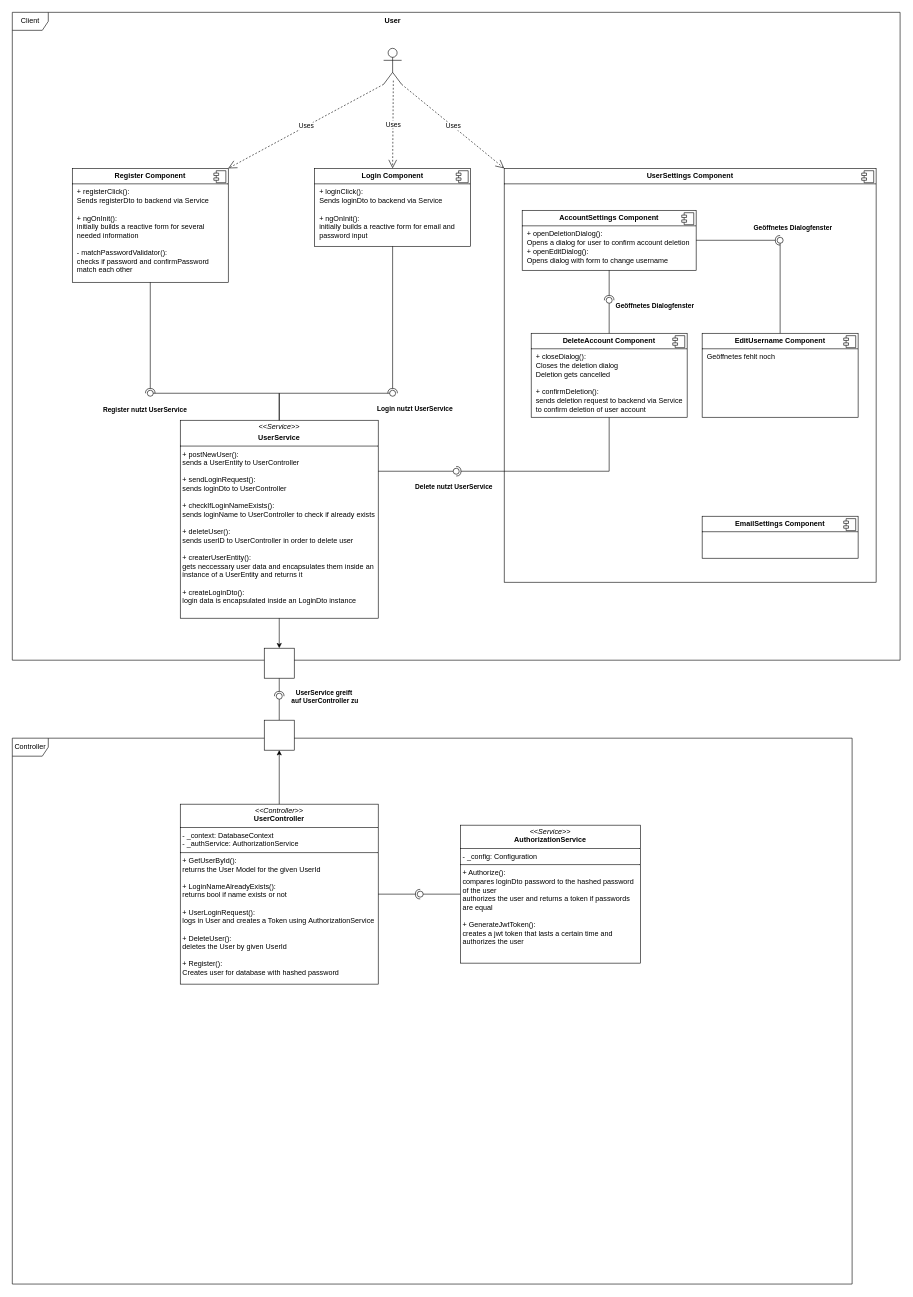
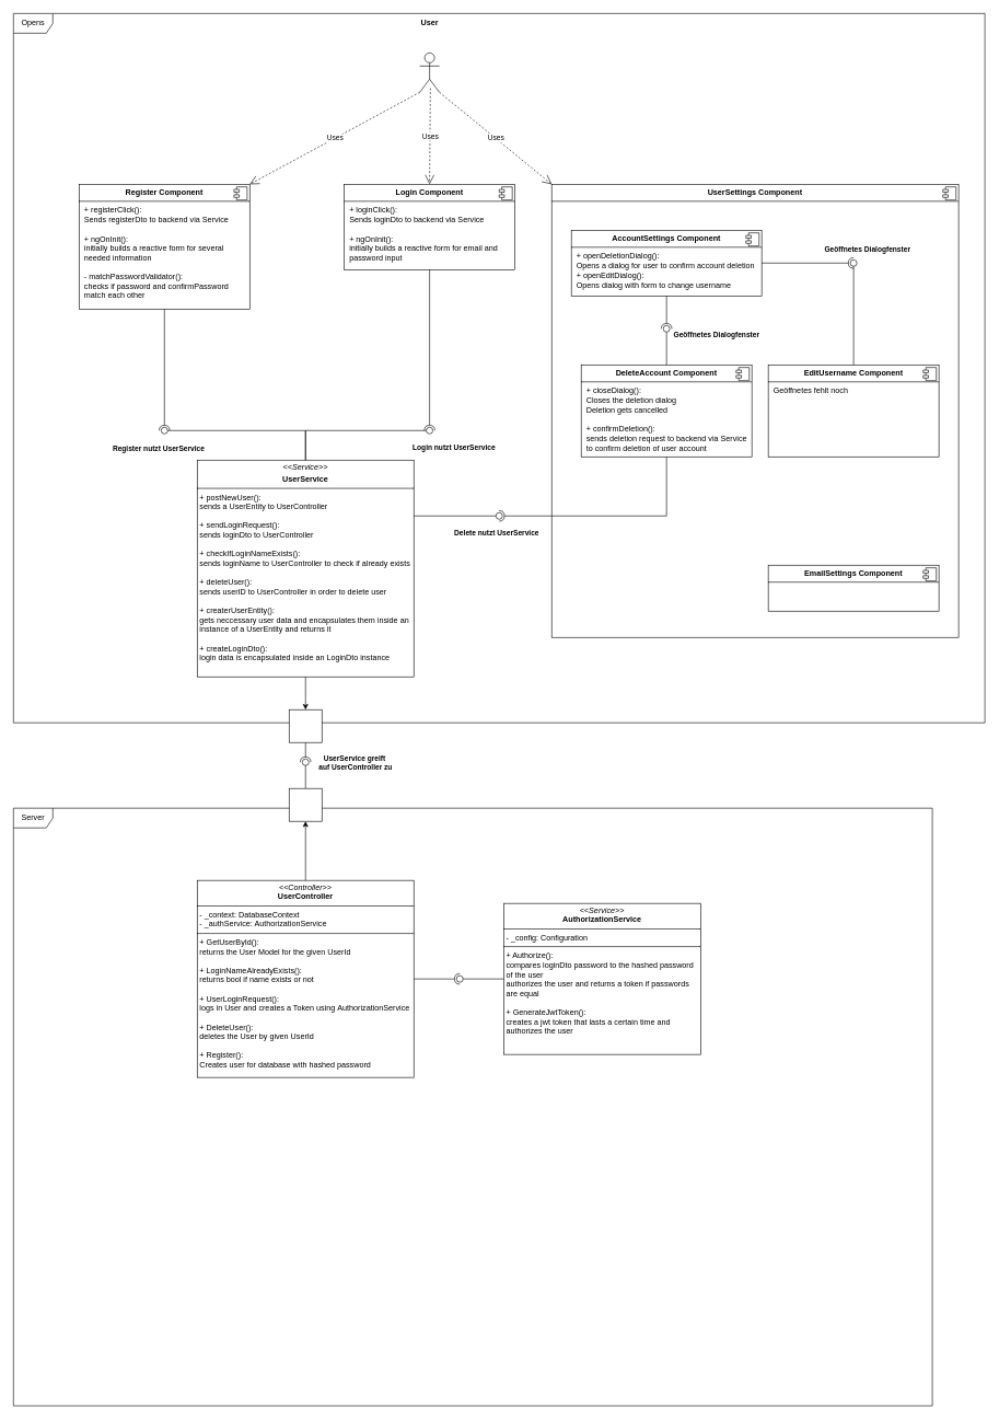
- <mxCell id="18" value="Client" style="shape=umlFrame;whiteSpace=wrap;html=1;pointerEvents=0;" parent="1" vertex="1"><mxGeometry x="20" y="20" width="1480" height="1080" as="geometry" /></mxCell>
+ <mxCell id="18" value="Opens" style="shape=umlFrame;whiteSpace=wrap;html=1;pointerEvents=0;" parent="1" vertex="1"><mxGeometry x="20" y="20" width="1480" height="1080" as="geometry" /></mxCell>
- <mxCell id="24" value="Controller" style="shape=umlFrame;whiteSpace=wrap;html=1;pointerEvents=0;" vertex="1" parent="1"><mxGeometry x="20" y="1230" width="1400" height="910" as="geometry" /></mxCell>
+ <mxCell id="24" value="Server" style="shape=umlFrame;whiteSpace=wrap;html=1;pointerEvents=0;" vertex="1" parent="1"><mxGeometry x="20" y="1230" width="1400" height="910" as="geometry" /></mxCell>
